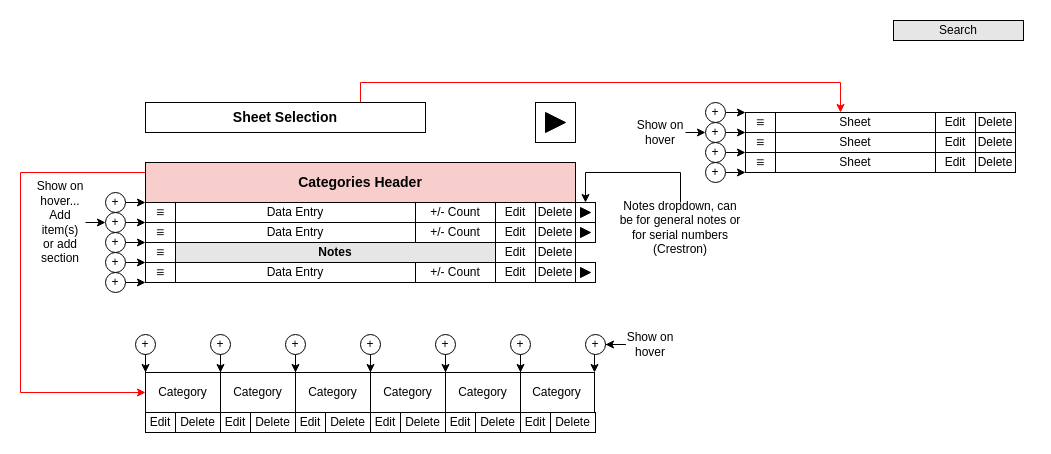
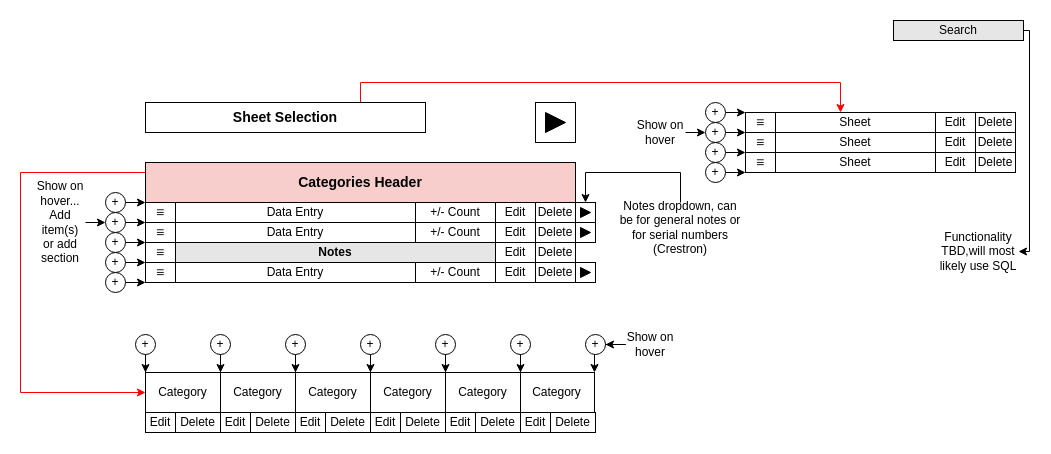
+ <mxCell id="97" value="" style="edgeStyle=orthogonalEdgeStyle;rounded=0;orthogonalLoop=1;jettySize=auto;html=1;exitX=1;exitY=0.5;exitDx=0;exitDy=0;" parent="1" source="98" target="99" edge="1"><mxGeometry relative="1" as="geometry"><Array as="points"><mxPoint x="1029" y="30" /><mxPoint x="1029" y="251" /></Array></mxGeometry></mxCell>
+ <mxCell id="99" value="Functionality TBD,will most likely use SQL" style="text;html=1;strokeColor=none;fillColor=none;align=center;verticalAlign=middle;whiteSpace=wrap;rounded=0;" parent="1" vertex="1"><mxGeometry x="938" y="220" width="80" height="62" as="geometry" /></mxCell>
